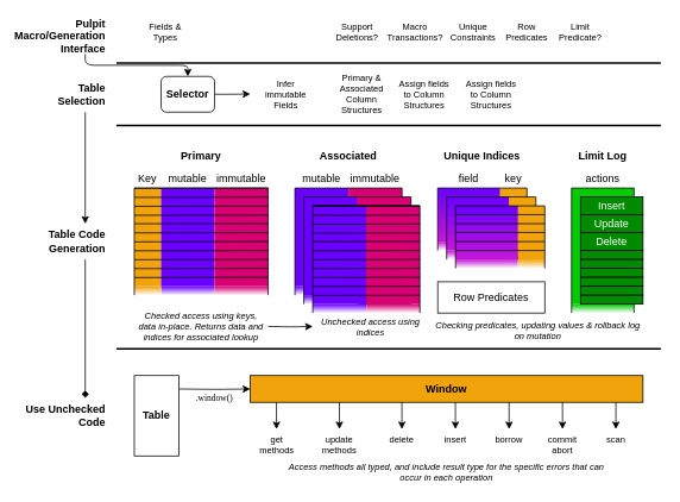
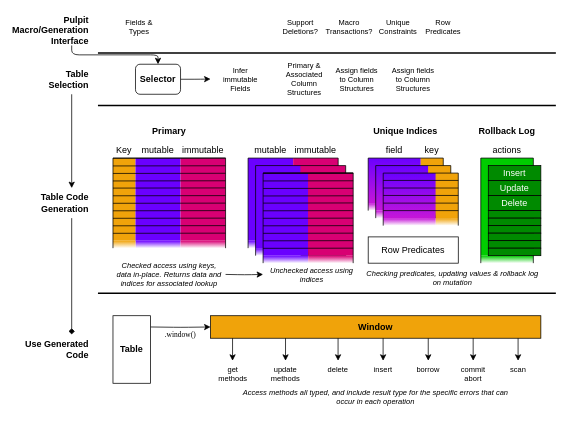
- <mxCell id="123" value="Limit Predicate?" style="text;html=1;strokeColor=none;fillColor=none;align=center;verticalAlign=middle;whiteSpace=wrap;rounded=0;fontSize=10;" vertex="1" parent="1"><mxGeometry x="620" y="20" width="60" height="30" as="geometry" /></mxCell>
- <mxCell id="11" value="Associated" style="text;html=1;strokeColor=none;fillColor=none;align=center;verticalAlign=middle;whiteSpace=wrap;rounded=0;fontStyle=1" vertex="1" parent="1"><mxGeometry x="330" y="160" width="120" height="30" as="geometry" /></mxCell>
- <mxCell id="113" value="Limit Log" style="text;html=1;strokeColor=none;fillColor=none;align=center;verticalAlign=middle;whiteSpace=wrap;rounded=0;fontStyle=1" vertex="1" parent="1"><mxGeometry x="625" y="160" width="100" height="30" as="geometry" /></mxCell>
+ <mxCell id="113" value="Rollback Log" style="text;html=1;strokeColor=none;fillColor=none;align=center;verticalAlign=middle;whiteSpace=wrap;rounded=0;fontStyle=1" vertex="1" parent="1"><mxGeometry x="625" y="160" width="100" height="30" as="geometry" /></mxCell>
- <mxCell id="155" value="Use Unchecked Code" style="text;html=1;strokeColor=none;fillColor=none;align=right;verticalAlign=middle;whiteSpace=wrap;rounded=0;fontFamily=Helvetica;fontSize=12;fontStyle=1" vertex="1" parent="1"><mxGeometry x="20" y="445" width="100" height="40" as="geometry" /></mxCell>
+ <mxCell id="155" value="Use Generated Code" style="text;html=1;strokeColor=none;fillColor=none;align=right;verticalAlign=middle;whiteSpace=wrap;rounded=0;fontFamily=Helvetica;fontSize=12;fontStyle=1" vertex="1" parent="1"><mxGeometry x="20" y="445" width="100" height="40" as="geometry" /></mxCell>
